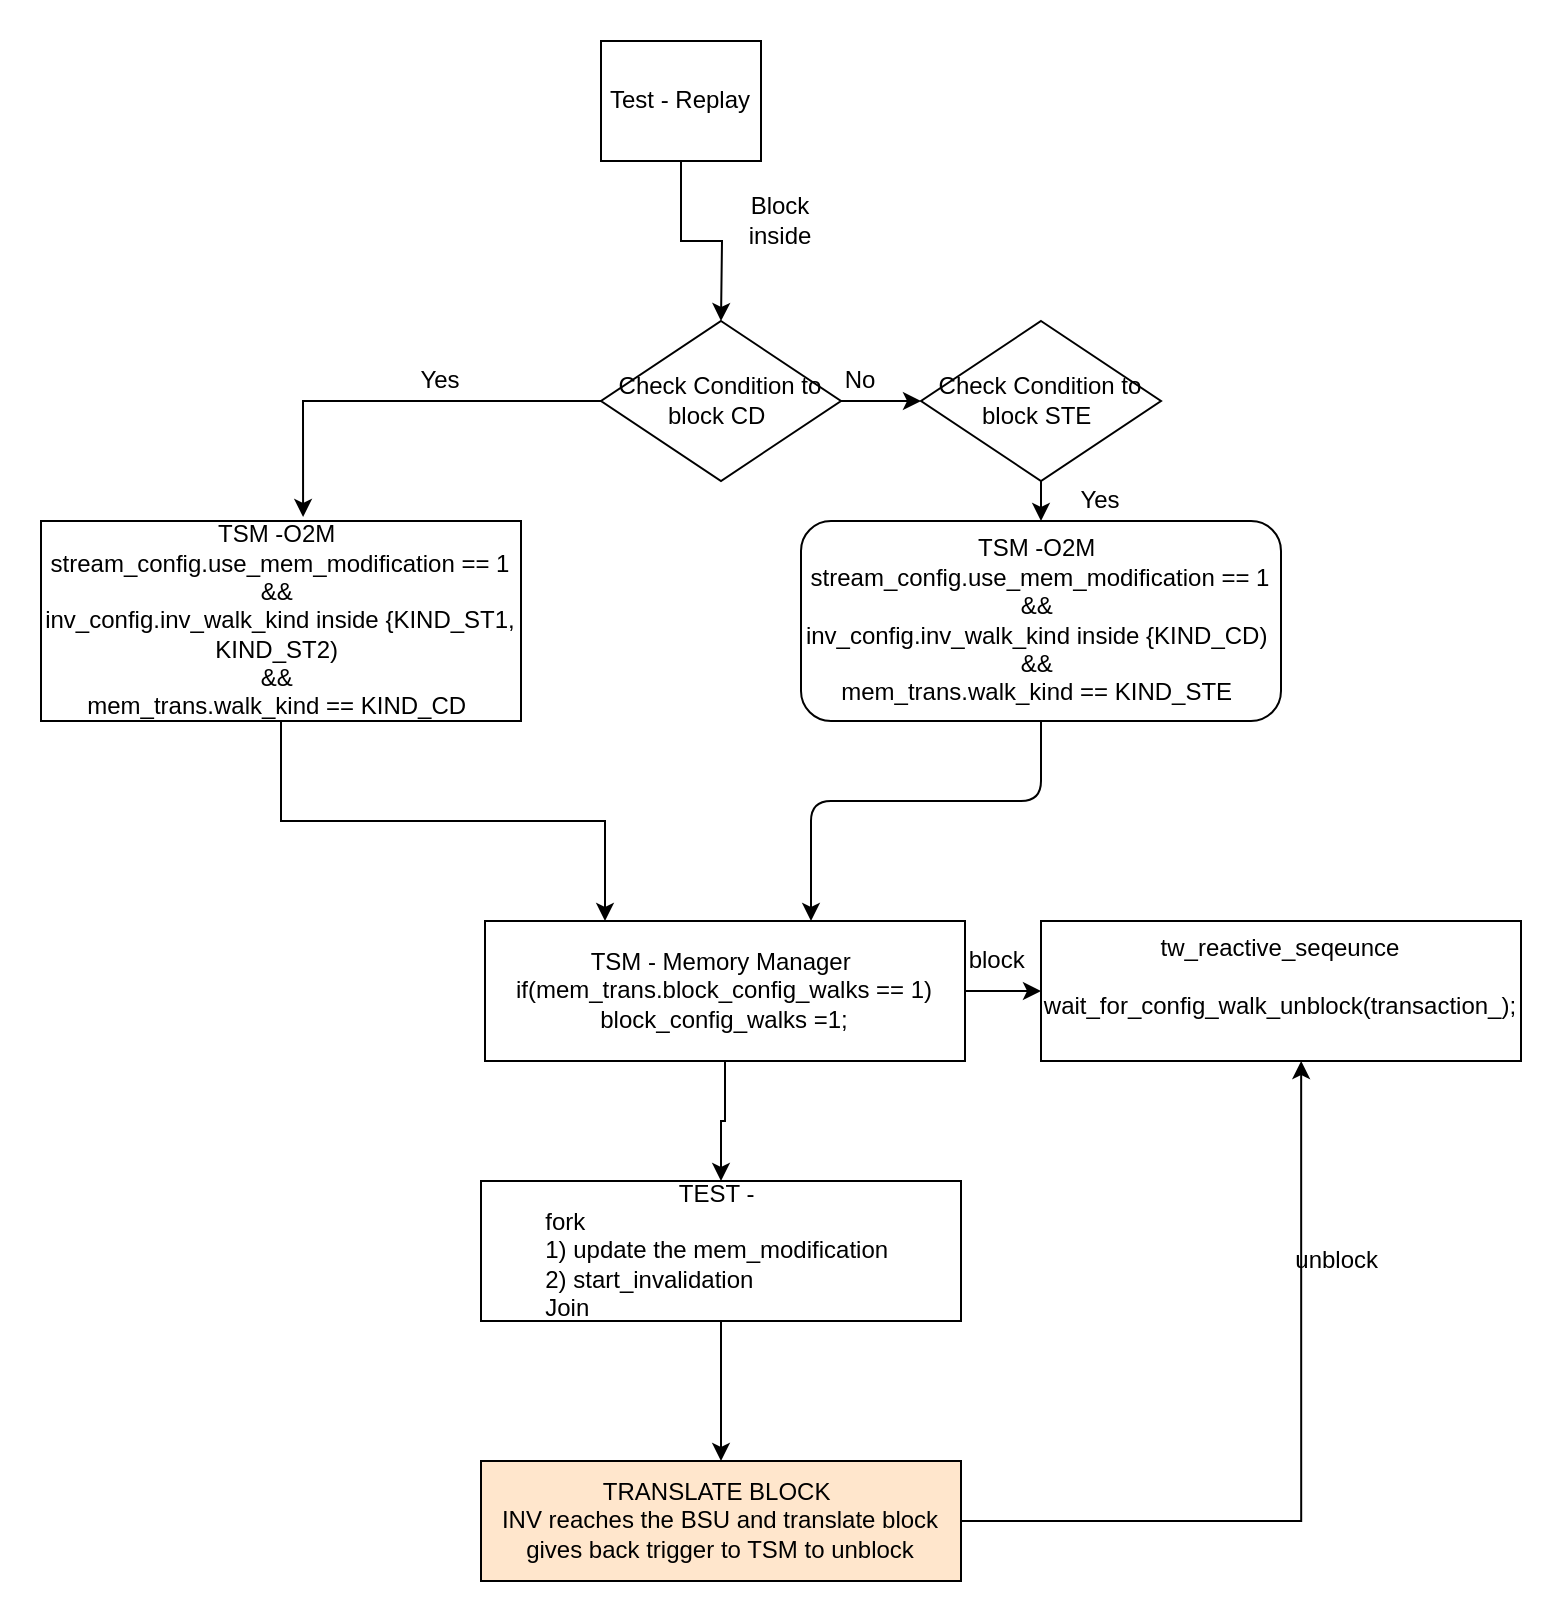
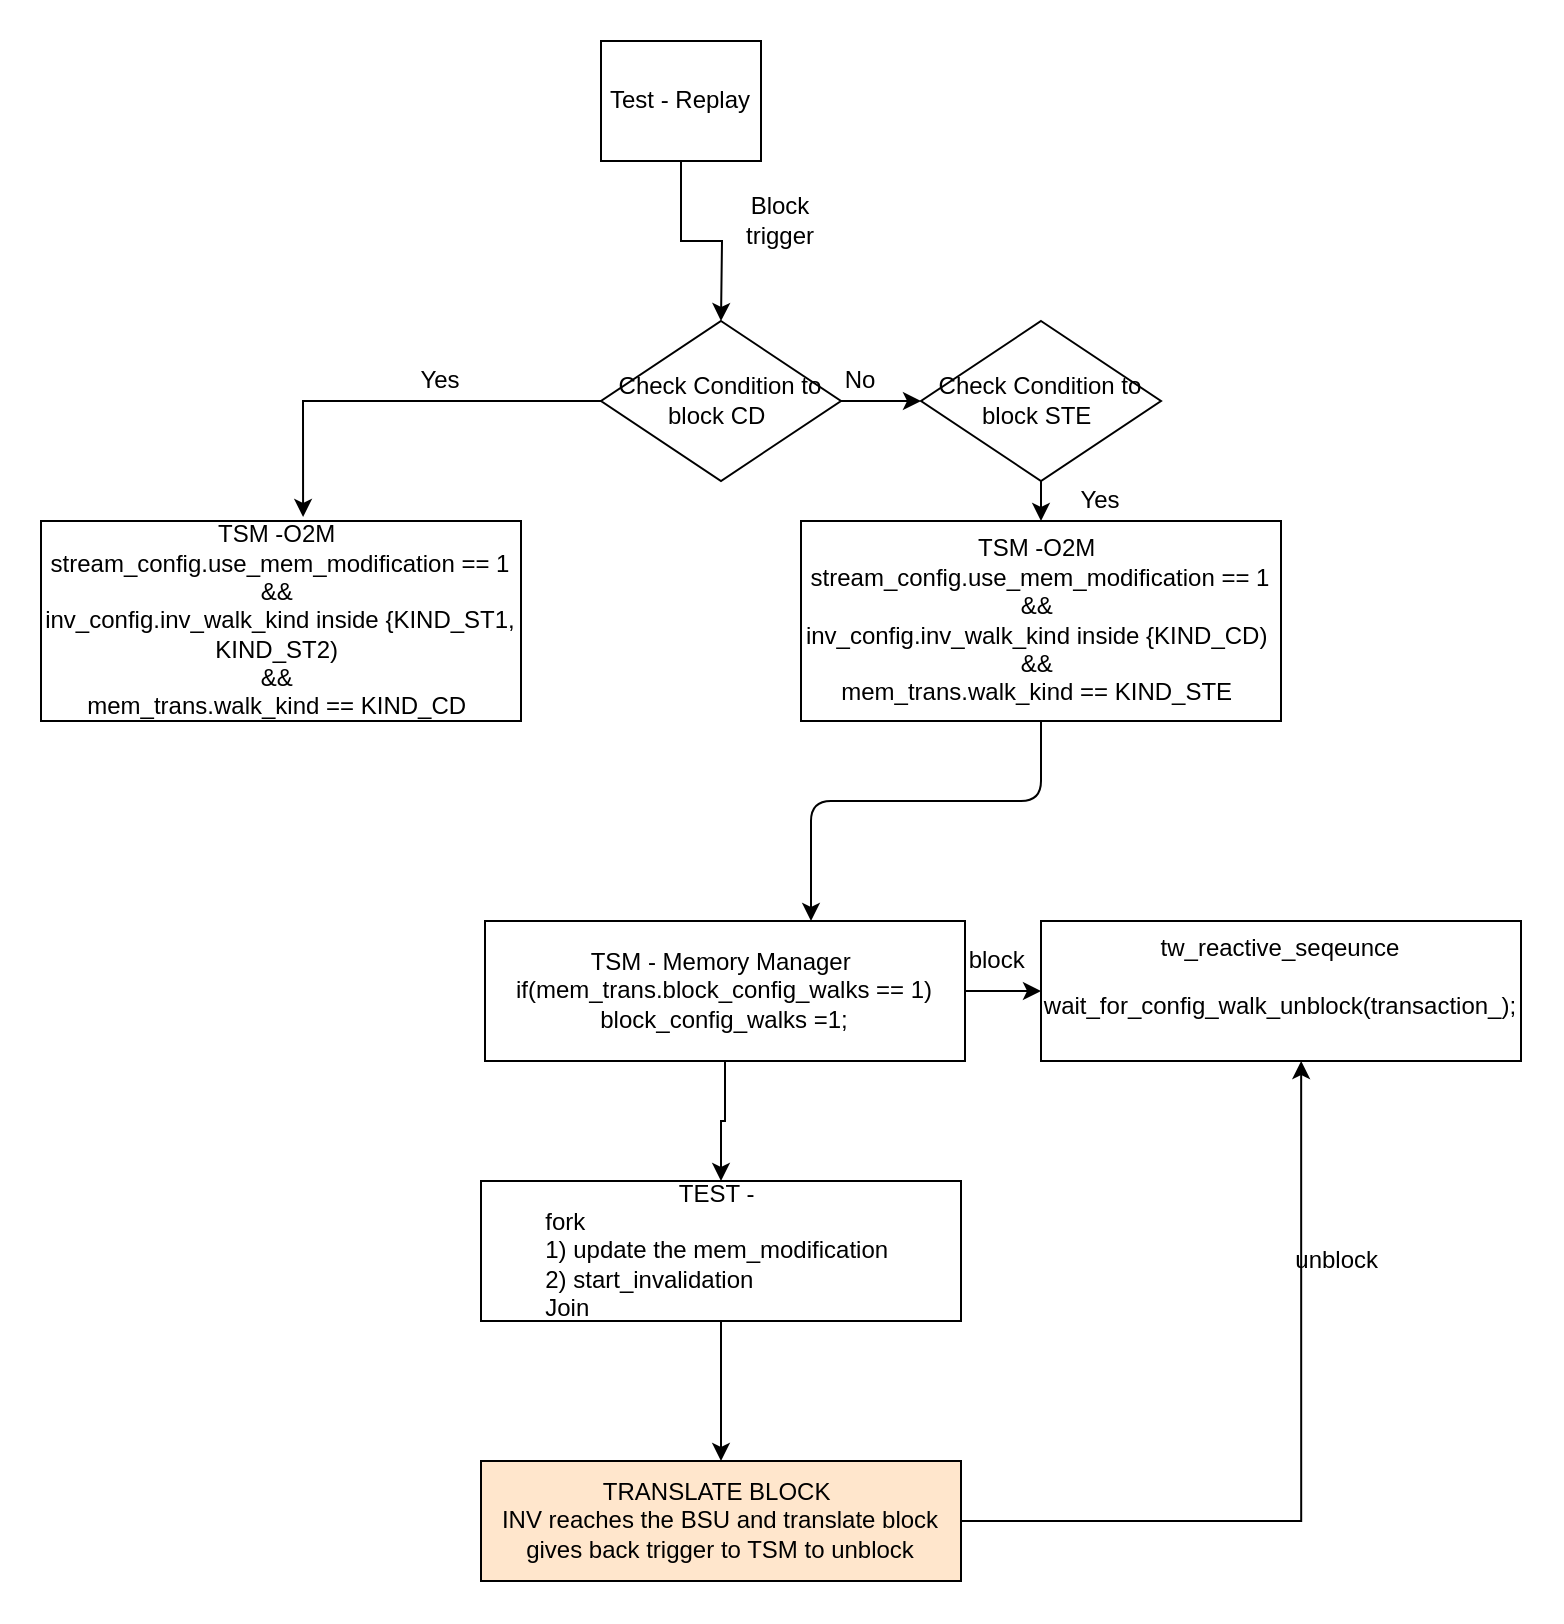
- <mxCell id="9" value="Block inside" style="text;html=1;strokeColor=none;fillColor=none;align=center;verticalAlign=middle;whiteSpace=wrap;rounded=0;" vertex="1" parent="1"><mxGeometry x="370" y="100" width="40" height="20" as="geometry" /></mxCell>
+ <mxCell id="9" value="Block trigger" style="text;html=1;strokeColor=none;fillColor=none;align=center;verticalAlign=middle;whiteSpace=wrap;rounded=0;" vertex="1" parent="1"><mxGeometry x="370" y="100" width="40" height="20" as="geometry" /></mxCell>
- <mxCell id="16" value="TSM -O2M&amp;nbsp;&lt;br&gt;stream_config.use_mem_modification == 1 &amp;amp;&amp;amp;&amp;nbsp;&lt;br&gt;inv_config.inv_walk_kind inside {KIND_CD)&amp;nbsp;&lt;br&gt;&amp;amp;&amp;amp;&amp;nbsp;&lt;br&gt;mem_trans.walk_kind == KIND_STE&amp;nbsp;" style="whiteSpace=wrap;html=1;rounded=1;" vertex="1" parent="1"><mxGeometry x="400" y="260" width="240" height="100" as="geometry" /></mxCell>
+ <mxCell id="16" value="TSM -O2M&amp;nbsp;&lt;br&gt;stream_config.use_mem_modification == 1 &amp;amp;&amp;amp;&amp;nbsp;&lt;br&gt;inv_config.inv_walk_kind inside {KIND_CD)&amp;nbsp;&lt;br&gt;&amp;amp;&amp;amp;&amp;nbsp;&lt;br&gt;mem_trans.walk_kind == KIND_STE&amp;nbsp;" style="rounded=0;whiteSpace=wrap;html=1;" vertex="1" parent="1"><mxGeometry x="400" y="260" width="240" height="100" as="geometry" /></mxCell>
- <mxCell id="7" style="edgeStyle=orthogonalEdgeStyle;rounded=0;orthogonalLoop=1;jettySize=auto;html=1;entryX=0.25;entryY=0;entryDx=0;entryDy=0;" edge="1" parent="1" source="8" target="6"><mxGeometry relative="1" as="geometry" /></mxCell>
